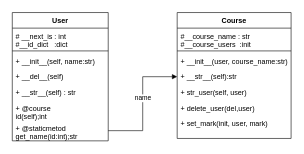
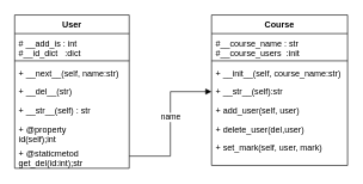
- <mxCell id="3" value="# __next_is : int&#10;#__id_dict   :dict" style="text;strokeColor=none;fillColor=none;align=left;verticalAlign=top;spacingLeft=4;spacingRight=4;overflow=hidden;rotatable=0;points=[[0,0.5],[1,0.5]];portConstraint=eastwest;" vertex="1" parent="2"><mxGeometry y="26" width="160" height="34" as="geometry" /></mxCell>
+ <mxCell id="3" value="# __add_is : int&#10;#__id_dict   :dict" style="text;strokeColor=none;fillColor=none;align=left;verticalAlign=top;spacingLeft=4;spacingRight=4;overflow=hidden;rotatable=0;points=[[0,0.5],[1,0.5]];portConstraint=eastwest;" vertex="1" parent="2"><mxGeometry y="26" width="160" height="34" as="geometry" /></mxCell>
- <mxCell id="5" value="+ __init__(self, name:str)" style="text;strokeColor=none;fillColor=none;align=left;verticalAlign=top;spacingLeft=4;spacingRight=4;overflow=hidden;rotatable=0;points=[[0,0.5],[1,0.5]];portConstraint=eastwest;" vertex="1" parent="2"><mxGeometry y="68" width="160" height="26" as="geometry" /></mxCell>
+ <mxCell id="5" value="+ __next__(self, name:str)" style="text;strokeColor=none;fillColor=none;align=left;verticalAlign=top;spacingLeft=4;spacingRight=4;overflow=hidden;rotatable=0;points=[[0,0.5],[1,0.5]];portConstraint=eastwest;" vertex="1" parent="2"><mxGeometry y="68" width="160" height="26" as="geometry" /></mxCell>
- <mxCell id="13" value="+ __init__(user, course_name:str)" style="text;strokeColor=none;fillColor=none;align=left;verticalAlign=top;spacingLeft=4;spacingRight=4;overflow=hidden;rotatable=0;points=[[0,0.5],[1,0.5]];portConstraint=eastwest;" vertex="1" parent="10"><mxGeometry y="68" width="190" height="26" as="geometry" /></mxCell>
+ <mxCell id="13" value="+ __init__(self, course_name:str)" style="text;strokeColor=none;fillColor=none;align=left;verticalAlign=top;spacingLeft=4;spacingRight=4;overflow=hidden;rotatable=0;points=[[0,0.5],[1,0.5]];portConstraint=eastwest;" vertex="1" parent="10"><mxGeometry y="68" width="190" height="26" as="geometry" /></mxCell>
- <mxCell id="6" value="+ __del__(self) &#10;" style="text;strokeColor=none;fillColor=none;align=left;verticalAlign=top;spacingLeft=4;spacingRight=4;overflow=hidden;rotatable=0;points=[[0,0.5],[1,0.5]];portConstraint=eastwest;" vertex="1" parent="2"><mxGeometry y="94" width="160" height="26" as="geometry" /></mxCell>
+ <mxCell id="6" value="+ __del__(str) &#10;" style="text;strokeColor=none;fillColor=none;align=left;verticalAlign=top;spacingLeft=4;spacingRight=4;overflow=hidden;rotatable=0;points=[[0,0.5],[1,0.5]];portConstraint=eastwest;" vertex="1" parent="2"><mxGeometry y="94" width="160" height="26" as="geometry" /></mxCell>
- <mxCell id="15" value="+ str_user(self, user) &#10;                            &#10;" style="text;strokeColor=none;fillColor=none;align=left;verticalAlign=top;spacingLeft=4;spacingRight=4;overflow=hidden;rotatable=0;points=[[0,0.5],[1,0.5]];portConstraint=eastwest;" vertex="1" parent="10"><mxGeometry y="120" width="190" height="26" as="geometry" /></mxCell>
+ <mxCell id="15" value="+ add_user(self, user) &#10;                            &#10;" style="text;strokeColor=none;fillColor=none;align=left;verticalAlign=top;spacingLeft=4;spacingRight=4;overflow=hidden;rotatable=0;points=[[0,0.5],[1,0.5]];portConstraint=eastwest;" vertex="1" parent="10"><mxGeometry y="120" width="190" height="26" as="geometry" /></mxCell>
- <mxCell id="8" value="+ @course&#10;id(self);int&#10;" style="text;strokeColor=none;fillColor=none;align=left;verticalAlign=top;spacingLeft=4;spacingRight=4;overflow=hidden;rotatable=0;points=[[0,0.5],[1,0.5]];portConstraint=eastwest;" vertex="1" parent="2"><mxGeometry y="146" width="160" height="34" as="geometry" /></mxCell>
+ <mxCell id="8" value="+ @property&#10;id(self);int&#10;" style="text;strokeColor=none;fillColor=none;align=left;verticalAlign=top;spacingLeft=4;spacingRight=4;overflow=hidden;rotatable=0;points=[[0,0.5],[1,0.5]];portConstraint=eastwest;" vertex="1" parent="2"><mxGeometry y="146" width="160" height="34" as="geometry" /></mxCell>
- <mxCell id="17" value="+ set_mark(init, user, mark)" style="text;strokeColor=none;fillColor=none;align=left;verticalAlign=top;spacingLeft=4;spacingRight=4;overflow=hidden;rotatable=0;points=[[0,0.5],[1,0.5]];portConstraint=eastwest;" vertex="1" parent="10"><mxGeometry y="172" width="190" height="38" as="geometry" /></mxCell>
+ <mxCell id="17" value="+ set_mark(self, user, mark)" style="text;strokeColor=none;fillColor=none;align=left;verticalAlign=top;spacingLeft=4;spacingRight=4;overflow=hidden;rotatable=0;points=[[0,0.5],[1,0.5]];portConstraint=eastwest;" vertex="1" parent="10"><mxGeometry y="172" width="190" height="38" as="geometry" /></mxCell>
- <mxCell id="9" value="+ @staticmetod&#10;get_name(id:int);str&#10;" style="text;strokeColor=none;fillColor=none;align=left;verticalAlign=top;spacingLeft=4;spacingRight=4;overflow=hidden;rotatable=0;points=[[0,0.5],[1,0.5]];portConstraint=eastwest;" vertex="1" parent="2"><mxGeometry y="180" width="160" height="34" as="geometry" /></mxCell>
+ <mxCell id="9" value="+ @staticmetod&#10;get_del(id:int);str&#10;" style="text;strokeColor=none;fillColor=none;align=left;verticalAlign=top;spacingLeft=4;spacingRight=4;overflow=hidden;rotatable=0;points=[[0,0.5],[1,0.5]];portConstraint=eastwest;" vertex="1" parent="2"><mxGeometry y="180" width="160" height="34" as="geometry" /></mxCell>
